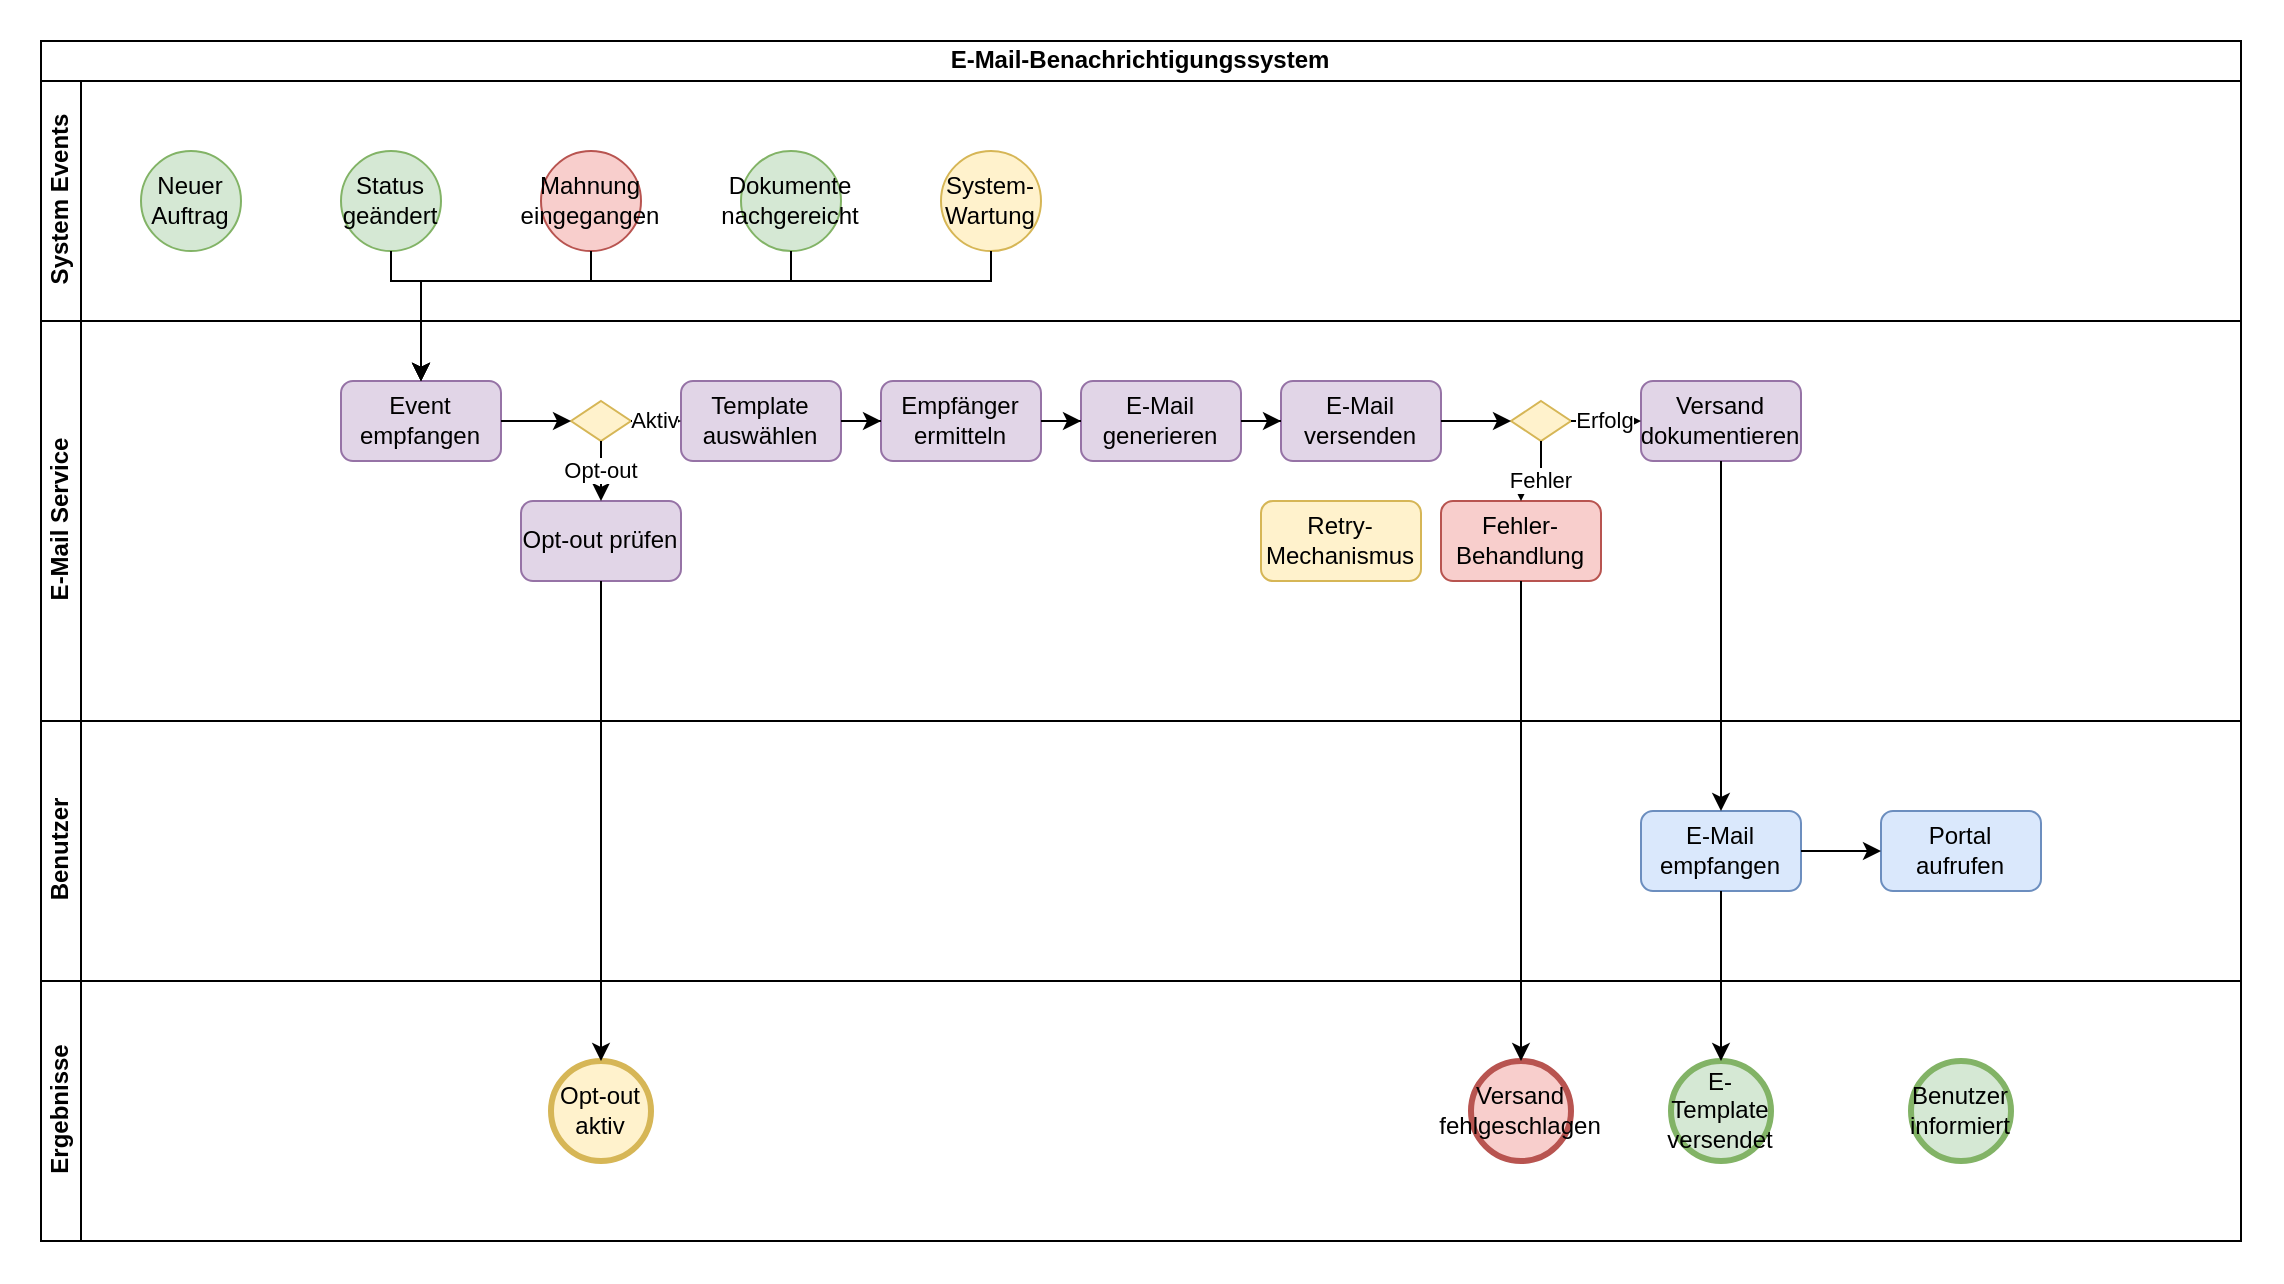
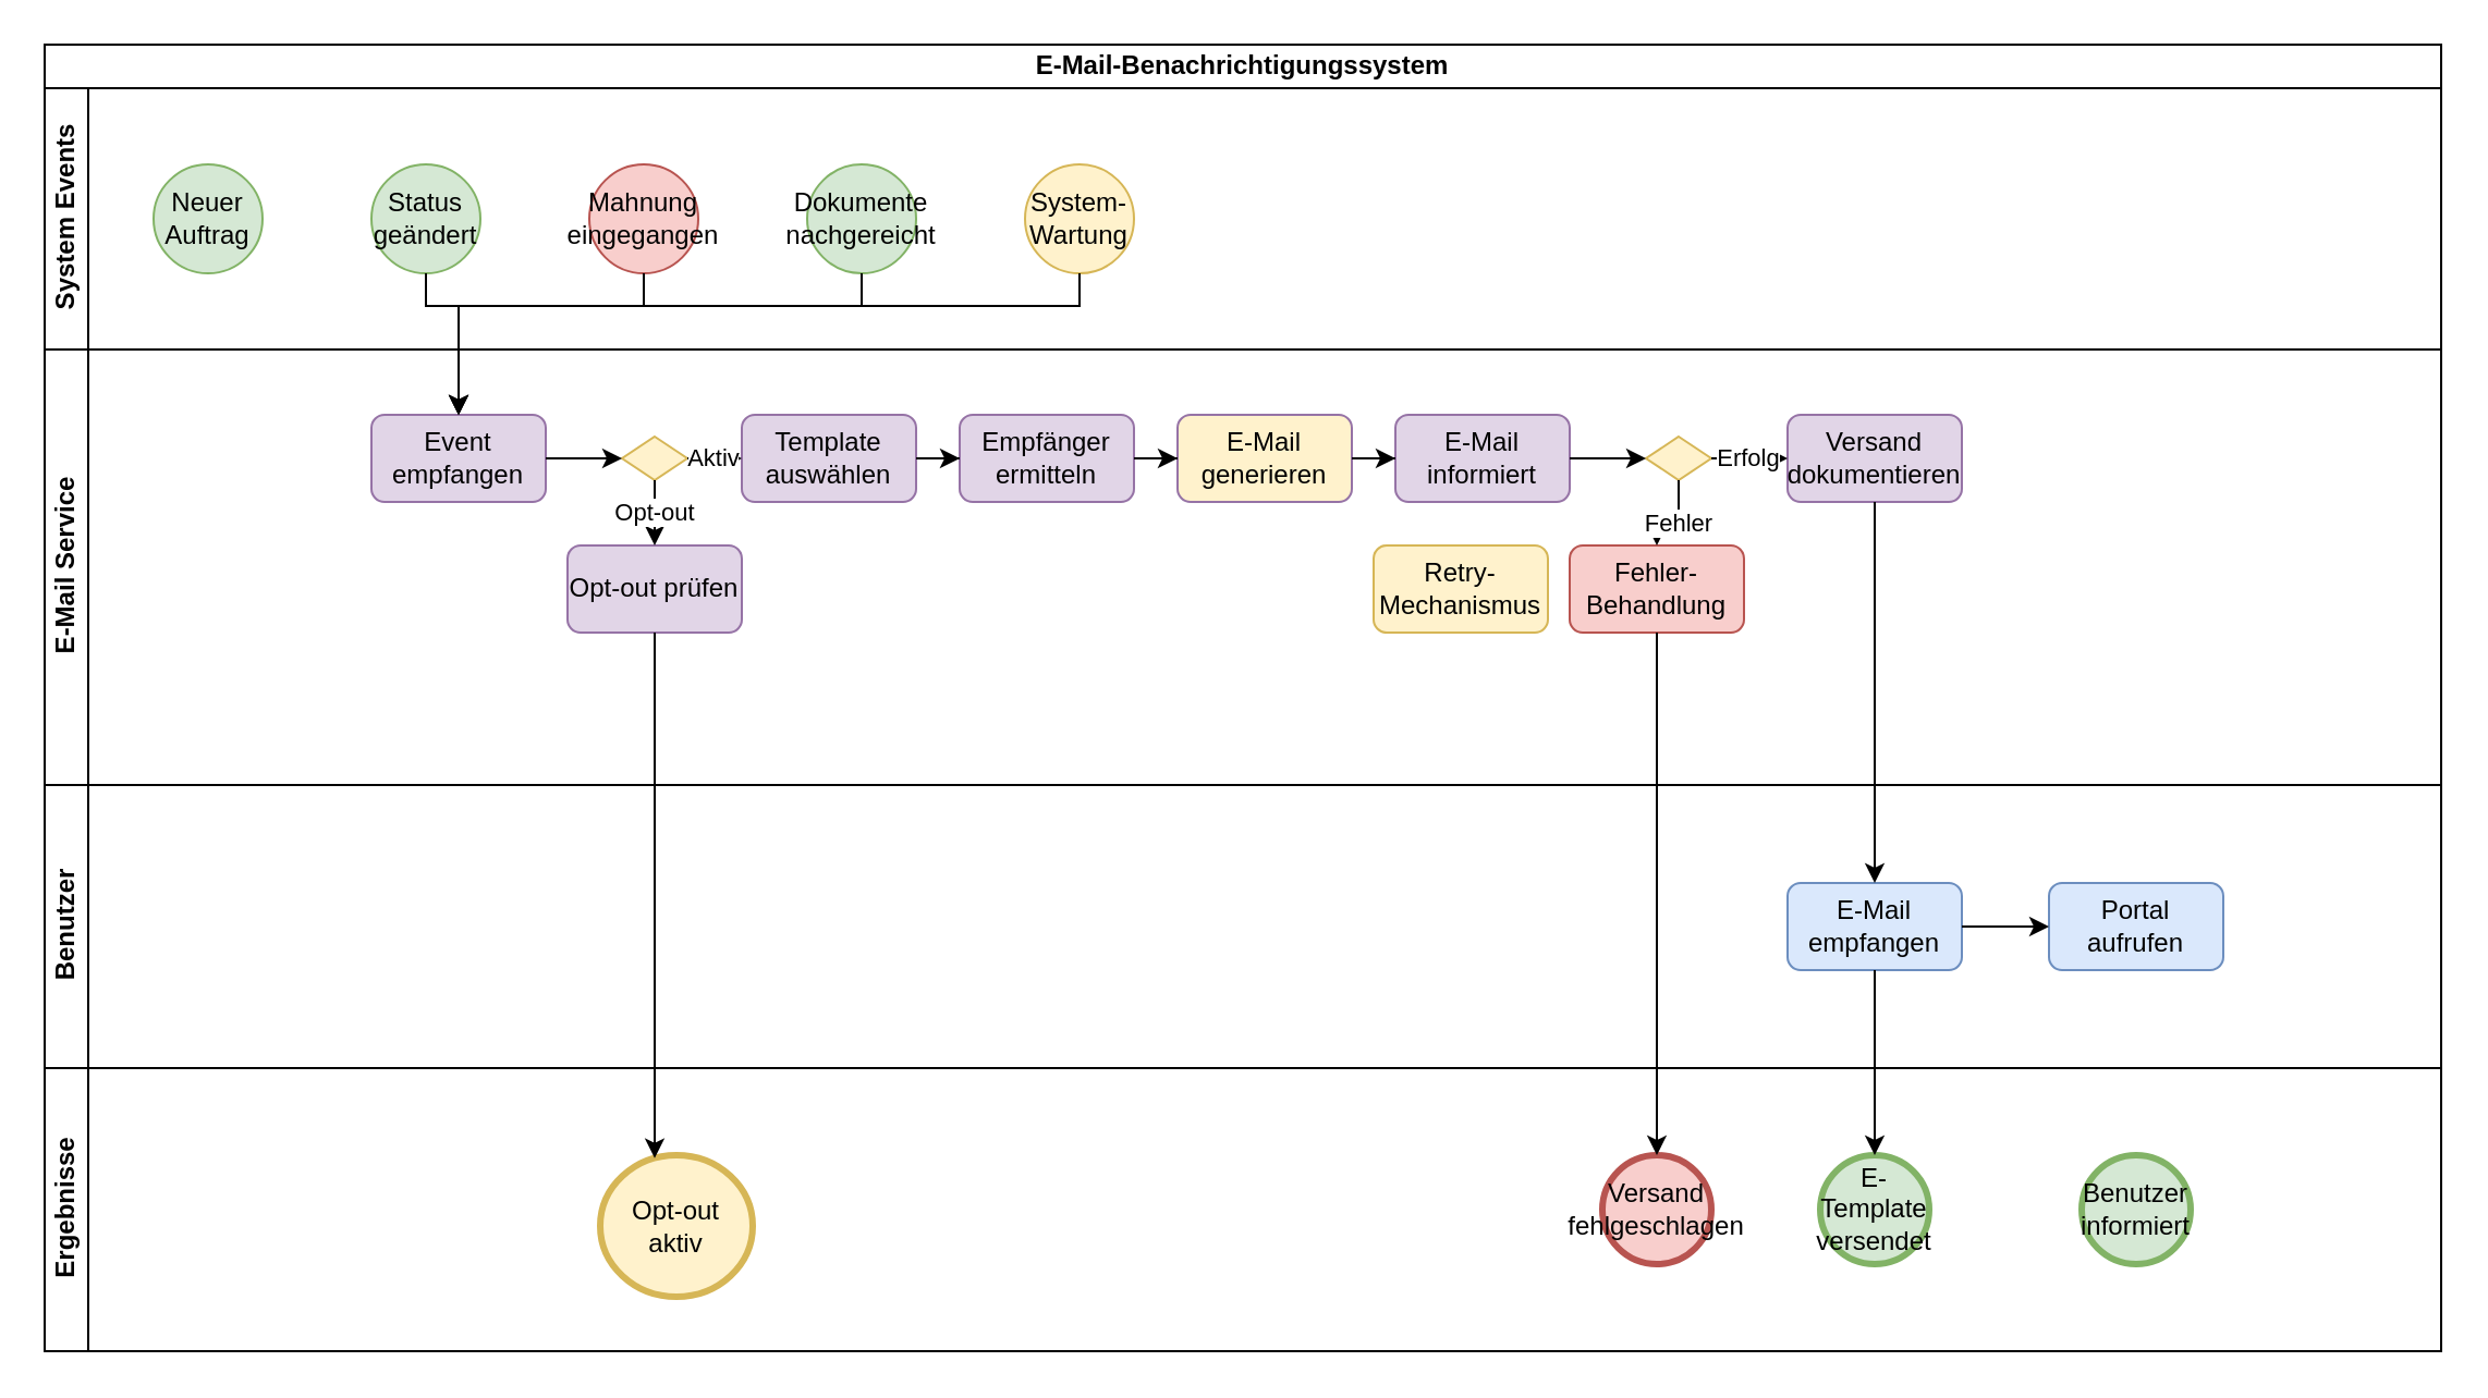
- <mxCell id="14" value="E-Mail generieren" style="rounded=1;whiteSpace=wrap;html=1;fillColor=#e1d5e7;strokeColor=#9673a6;" vertex="1" parent="9"><mxGeometry x="520" y="30" width="80" height="40" as="geometry" /></mxCell>
+ <mxCell id="14" value="E-Mail generieren" style="rounded=1;whiteSpace=wrap;html=1;fillColor=#fff2cc;strokeColor=#9673a6;" vertex="1" parent="9"><mxGeometry x="520" y="30" width="80" height="40" as="geometry" /></mxCell>
- <mxCell id="15" value="E-Mail versenden" style="rounded=1;whiteSpace=wrap;html=1;fillColor=#e1d5e7;strokeColor=#9673a6;" vertex="1" parent="9"><mxGeometry x="620" y="30" width="80" height="40" as="geometry" /></mxCell>
+ <mxCell id="15" value="E-Mail informiert" style="rounded=1;whiteSpace=wrap;html=1;fillColor=#e1d5e7;strokeColor=#9673a6;" vertex="1" parent="9"><mxGeometry x="620" y="30" width="80" height="40" as="geometry" /></mxCell>
- <mxCell id="28" value="Opt-out aktiv" style="ellipse;whiteSpace=wrap;html=1;aspect=fixed;fillColor=#fff2cc;strokeColor=#d6b656;strokeWidth=3;" vertex="1" parent="24"><mxGeometry x="255" y="40" width="50" height="50" as="geometry" /></mxCell>
+ <mxCell id="28" value="Opt-out aktiv" style="ellipse;whiteSpace=wrap;html=1;aspect=fixed;fillColor=#fff2cc;strokeColor=#d6b656;strokeWidth=3;" vertex="1" parent="24"><mxGeometry x="255" y="40" width="70" height="65" as="geometry" /></mxCell>
